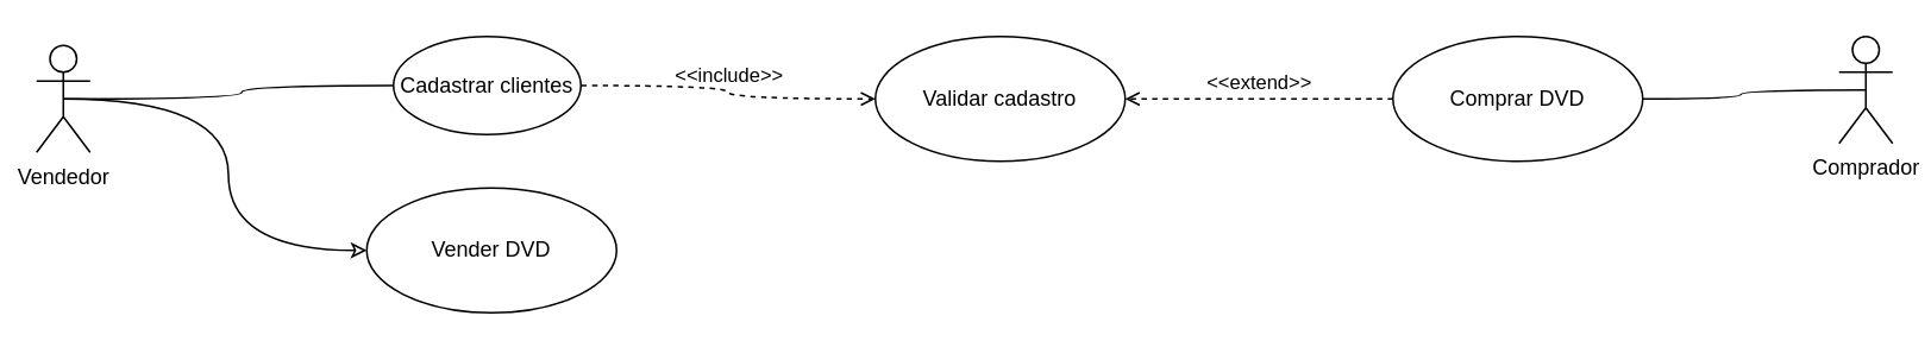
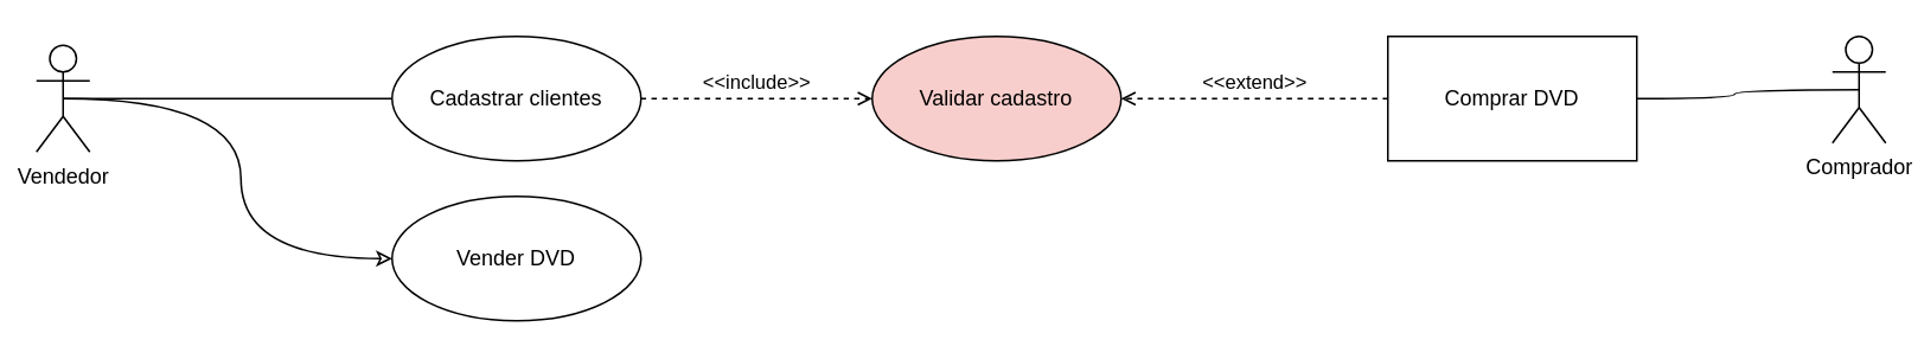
- <mxCell id="7" value="Cadastrar clientes" style="ellipse;whiteSpace=wrap;html=1;" vertex="1" parent="1"><mxGeometry x="220" y="20" width="105" height="55" as="geometry" /></mxCell>
+ <mxCell id="7" value="Cadastrar clientes" style="ellipse;whiteSpace=wrap;html=1;" vertex="1" parent="1"><mxGeometry x="220" y="20" width="140" height="70" as="geometry" /></mxCell>
- <mxCell id="10" value="Validar cadastro" style="ellipse;whiteSpace=wrap;html=1;" vertex="1" parent="1"><mxGeometry x="490" y="20" width="140" height="70" as="geometry" /></mxCell>
+ <mxCell id="10" value="Validar cadastro" style="ellipse;whiteSpace=wrap;html=1;fillColor=#f8cecc;" vertex="1" parent="1"><mxGeometry x="490" y="20" width="140" height="70" as="geometry" /></mxCell>
- <mxCell id="9" value="Comprar DVD" style="ellipse;whiteSpace=wrap;html=1;" vertex="1" parent="1"><mxGeometry x="780" y="20" width="140" height="70" as="geometry" /></mxCell>
+ <mxCell id="9" value="Comprar DVD" style="whiteSpace=wrap;html=1;rounded=0;" vertex="1" parent="1"><mxGeometry x="780" y="20" width="140" height="70" as="geometry" /></mxCell>
- <mxCell id="8" value="Vender DVD" style="ellipse;whiteSpace=wrap;html=1;" vertex="1" parent="1"><mxGeometry x="205" y="105" width="140" height="70" as="geometry" /></mxCell>
+ <mxCell id="8" value="Vender DVD" style="ellipse;whiteSpace=wrap;html=1;" vertex="1" parent="1"><mxGeometry x="220" y="110" width="140" height="70" as="geometry" /></mxCell>
